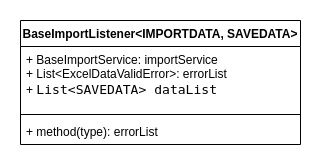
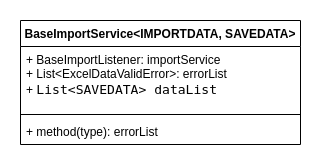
- <mxCell id="2" value="BaseImportListener&amp;lt;IMPORTDATA, SAVEDATA&amp;gt;" style="swimlane;fontStyle=1;align=center;verticalAlign=top;childLayout=stackLayout;horizontal=1;startSize=26;horizontalStack=0;resizeParent=1;resizeParentMax=0;resizeLast=0;collapsible=1;marginBottom=0;whiteSpace=wrap;html=1;" parent="1" vertex="1"><mxGeometry x="20" y="20" width="280" height="124" as="geometry"><mxRectangle x="270" y="140" width="100" height="30" as="alternateBounds" /></mxGeometry></mxCell>
+ <mxCell id="2" value="BaseImportService&amp;lt;IMPORTDATA, SAVEDATA&amp;gt;" style="swimlane;fontStyle=1;align=center;verticalAlign=top;childLayout=stackLayout;horizontal=1;startSize=26;horizontalStack=0;resizeParent=1;resizeParentMax=0;resizeLast=0;collapsible=1;marginBottom=0;whiteSpace=wrap;html=1;" parent="1" vertex="1"><mxGeometry x="20" y="20" width="280" height="124" as="geometry"><mxRectangle x="270" y="140" width="100" height="30" as="alternateBounds" /></mxGeometry></mxCell>
- <mxCell id="3" value="+&amp;nbsp;BaseImportService:&amp;nbsp;importService&lt;br&gt;+&amp;nbsp;List&amp;lt;ExcelDataValidError&amp;gt;:&amp;nbsp;errorList&lt;br&gt;+&amp;nbsp;&lt;span style=&quot;font-family: &amp;quot;JetBrains Mono&amp;quot;, monospace; font-size: 9.8pt;&quot;&gt;List&amp;lt;&lt;/span&gt;&lt;span style=&quot;font-family: &amp;quot;JetBrains Mono&amp;quot;, monospace; font-size: 9.8pt;&quot;&gt;SAVEDATA&lt;/span&gt;&lt;span style=&quot;font-family: &amp;quot;JetBrains Mono&amp;quot;, monospace; font-size: 9.8pt;&quot;&gt;&amp;gt; &lt;/span&gt;&lt;span style=&quot;font-family: &amp;quot;JetBrains Mono&amp;quot;, monospace; font-size: 9.8pt;&quot;&gt;dataList&lt;/span&gt;" style="text;strokeColor=none;fillColor=none;align=left;verticalAlign=top;spacingLeft=4;spacingRight=4;overflow=hidden;rotatable=0;points=[[0,0.5],[1,0.5]];portConstraint=eastwest;whiteSpace=wrap;html=1;" parent="2" vertex="1"><mxGeometry y="26" width="280" height="64" as="geometry" /></mxCell>
+ <mxCell id="3" value="+&amp;nbsp;BaseImportListener:&amp;nbsp;importService&lt;br&gt;+&amp;nbsp;List&amp;lt;ExcelDataValidError&amp;gt;:&amp;nbsp;errorList&lt;br&gt;+&amp;nbsp;&lt;span style=&quot;font-family: &amp;quot;JetBrains Mono&amp;quot;, monospace; font-size: 9.8pt;&quot;&gt;List&amp;lt;&lt;/span&gt;&lt;span style=&quot;font-family: &amp;quot;JetBrains Mono&amp;quot;, monospace; font-size: 9.8pt;&quot;&gt;SAVEDATA&lt;/span&gt;&lt;span style=&quot;font-family: &amp;quot;JetBrains Mono&amp;quot;, monospace; font-size: 9.8pt;&quot;&gt;&amp;gt; &lt;/span&gt;&lt;span style=&quot;font-family: &amp;quot;JetBrains Mono&amp;quot;, monospace; font-size: 9.8pt;&quot;&gt;dataList&lt;/span&gt;" style="text;strokeColor=none;fillColor=none;align=left;verticalAlign=top;spacingLeft=4;spacingRight=4;overflow=hidden;rotatable=0;points=[[0,0.5],[1,0.5]];portConstraint=eastwest;whiteSpace=wrap;html=1;" parent="2" vertex="1"><mxGeometry y="26" width="280" height="64" as="geometry" /></mxCell>
